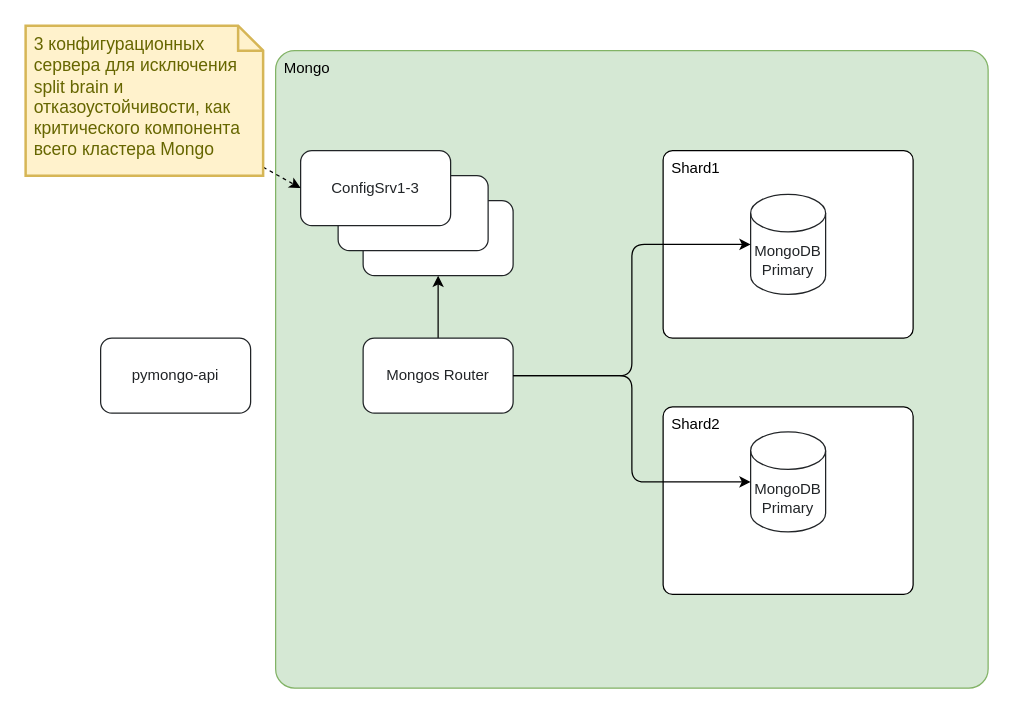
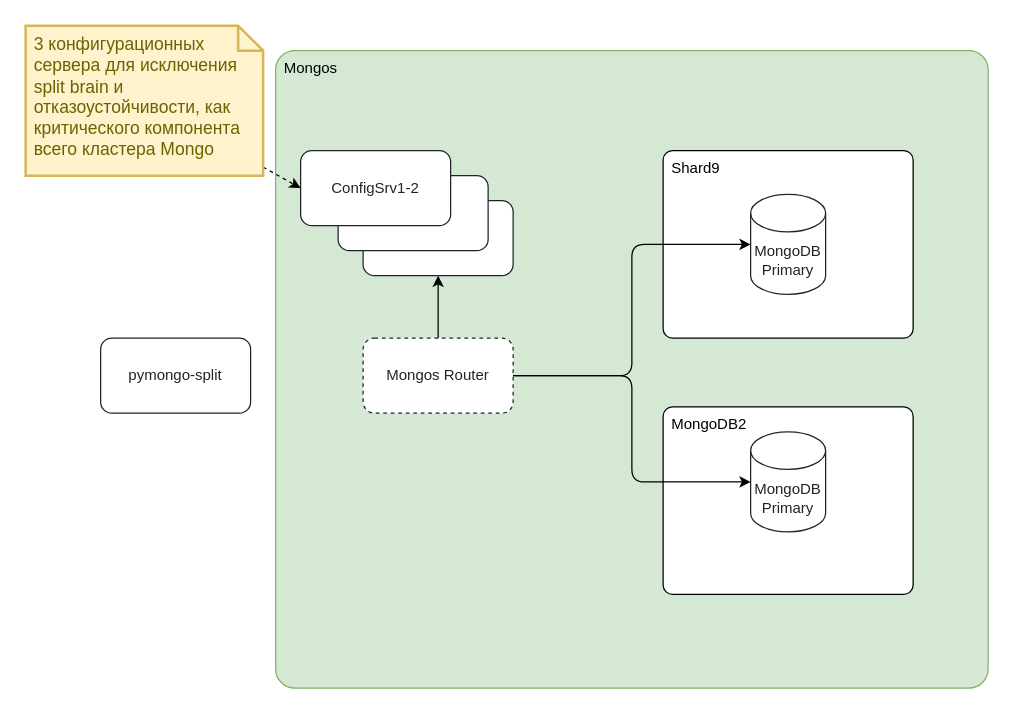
- <mxCell id="2" value="Mongo" style="rounded=1;whiteSpace=wrap;html=1;align=left;verticalAlign=top;spacingLeft=5;strokeColor=#82b366;fillColor=#d5e8d4;arcSize=3;imageHeight=24;" parent="1" vertex="1"><mxGeometry x="220" y="40" width="570" height="510" as="geometry" /></mxCell>
+ <mxCell id="2" value="Mongos" style="rounded=1;whiteSpace=wrap;html=1;align=left;verticalAlign=top;spacingLeft=5;strokeColor=#82b366;fillColor=#d5e8d4;arcSize=3;imageHeight=24;" parent="1" vertex="1"><mxGeometry x="220" y="40" width="570" height="510" as="geometry" /></mxCell>
- <mxCell id="4" value="&lt;font&gt;Shard1&lt;/font&gt;" style="rounded=1;whiteSpace=wrap;html=1;align=left;verticalAlign=top;spacingLeft=5;arcSize=5;imageHeight=24;" parent="1" vertex="1"><mxGeometry x="530" y="120" width="200" height="150" as="geometry" /></mxCell>
+ <mxCell id="4" value="&lt;font&gt;Shard9&lt;/font&gt;" style="rounded=1;whiteSpace=wrap;html=1;align=left;verticalAlign=top;spacingLeft=5;arcSize=5;imageHeight=24;" parent="1" vertex="1"><mxGeometry x="530" y="120" width="200" height="150" as="geometry" /></mxCell>
- <mxCell id="14" value="ConfigSrv1-3" style="rounded=1;whiteSpace=wrap;html=1;strokeColor=#212427;fontColor=#212427;" parent="1" vertex="1"><mxGeometry x="240" y="120" width="120" height="60" as="geometry" /></mxCell>
+ <mxCell id="14" value="ConfigSrv1-2" style="rounded=1;whiteSpace=wrap;html=1;strokeColor=#212427;fontColor=#212427;" parent="1" vertex="1"><mxGeometry x="240" y="120" width="120" height="60" as="geometry" /></mxCell>
- <mxCell id="6" value="pymongo-api" style="rounded=1;whiteSpace=wrap;html=1;strokeColor=#212427;fontColor=#212427;" parent="1" vertex="1"><mxGeometry x="80" y="270" width="120" height="60" as="geometry" /></mxCell>
+ <mxCell id="6" value="pymongo-split" style="rounded=1;whiteSpace=wrap;html=1;strokeColor=#212427;fontColor=#212427;" parent="1" vertex="1"><mxGeometry x="80" y="270" width="120" height="60" as="geometry" /></mxCell>
- <mxCell id="9" value="Mongos Router" style="rounded=1;whiteSpace=wrap;html=1;strokeColor=#212427;fontColor=#212427;" parent="1" vertex="1"><mxGeometry x="290" y="270" width="120" height="60" as="geometry" /></mxCell>
+ <mxCell id="9" value="Mongos Router" style="rounded=1;whiteSpace=wrap;html=1;strokeColor=#212427;fontColor=#212427;dashed=1;" parent="1" vertex="1"><mxGeometry x="290" y="270" width="120" height="60" as="geometry" /></mxCell>
- <mxCell id="3" value="&lt;span style=&quot;&quot;&gt;&lt;font&gt;Shard2&lt;/font&gt;&lt;/span&gt;" style="rounded=1;whiteSpace=wrap;html=1;verticalAlign=top;align=left;spacingLeft=5;arcSize=5;" parent="1" vertex="1"><mxGeometry x="530" y="325" width="200" height="150" as="geometry" /></mxCell>
+ <mxCell id="3" value="&lt;span style=&quot;&quot;&gt;&lt;font&gt;MongoDB2&lt;/font&gt;&lt;/span&gt;" style="rounded=1;whiteSpace=wrap;html=1;verticalAlign=top;align=left;spacingLeft=5;arcSize=5;" parent="1" vertex="1"><mxGeometry x="530" y="325" width="200" height="150" as="geometry" /></mxCell>
